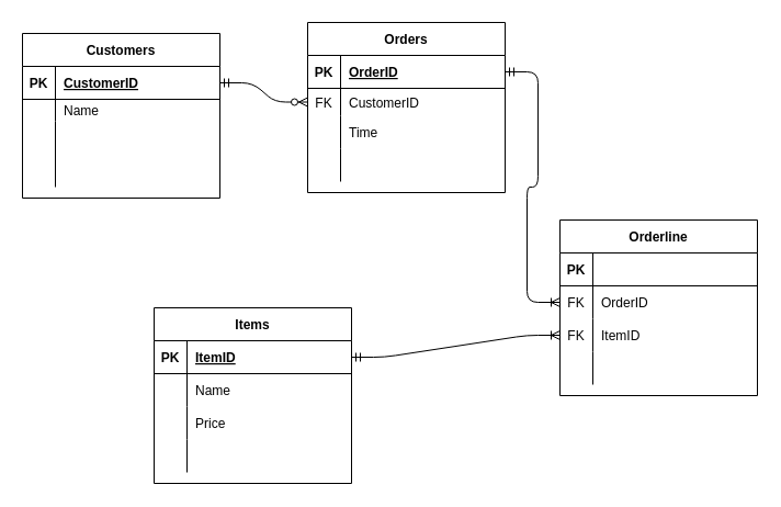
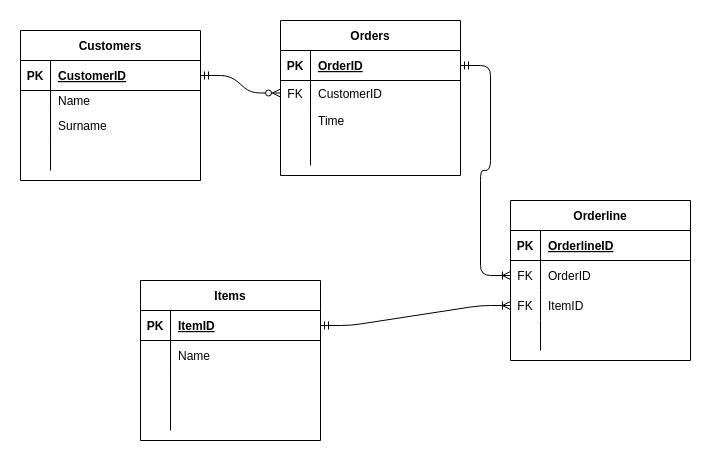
+ <mxCell id="11" value="Surname" style="shape=partialRectangle;connectable=0;fillColor=none;top=0;left=0;bottom=0;right=0;align=left;spacingLeft=6;overflow=hidden;" vertex="1" parent="9"><mxGeometry x="30" width="150" height="30" as="geometry" /></mxCell>
+ <mxCell id="44" value="OrderlineID" style="shape=partialRectangle;connectable=0;fillColor=none;top=0;left=0;bottom=0;right=0;align=left;spacingLeft=6;fontStyle=5;overflow=hidden;" vertex="1" parent="42"><mxGeometry x="30" width="150" height="30" as="geometry" /></mxCell>
- <mxCell id="24" value="Price" style="shape=partialRectangle;connectable=0;fillColor=none;top=0;left=0;bottom=0;right=0;align=left;spacingLeft=6;overflow=hidden;" vertex="1" parent="22"><mxGeometry x="30" width="150" height="30" as="geometry" /></mxCell>
